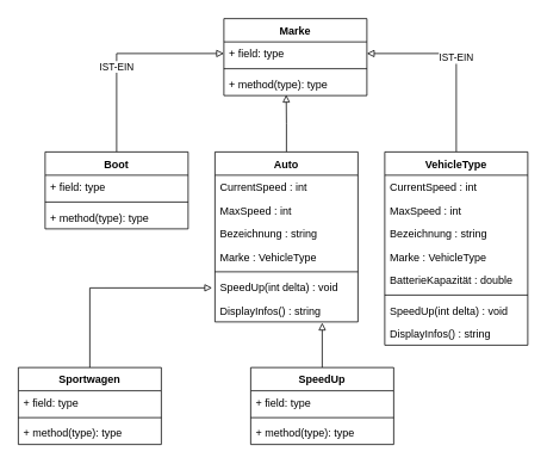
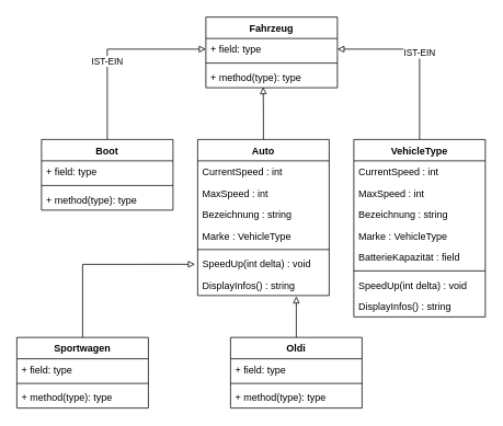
- <mxCell id="26" value="Marke" style="swimlane;fontStyle=1;align=center;verticalAlign=top;childLayout=stackLayout;horizontal=1;startSize=26;horizontalStack=0;resizeParent=1;resizeParentMax=0;resizeLast=0;collapsible=1;marginBottom=0;" vertex="1" parent="1"><mxGeometry x="250" y="20" width="160" height="86" as="geometry" /></mxCell>
+ <mxCell id="26" value="Fahrzeug" style="swimlane;fontStyle=1;align=center;verticalAlign=top;childLayout=stackLayout;horizontal=1;startSize=26;horizontalStack=0;resizeParent=1;resizeParentMax=0;resizeLast=0;collapsible=1;marginBottom=0;" vertex="1" parent="1"><mxGeometry x="250" y="20" width="160" height="86" as="geometry" /></mxCell>
- <mxCell id="17" value="BatterieKapazität : double" style="text;strokeColor=none;fillColor=none;align=left;verticalAlign=top;spacingLeft=4;spacingRight=4;overflow=hidden;rotatable=0;points=[[0,0.5],[1,0.5]];portConstraint=eastwest;" vertex="1" parent="12"><mxGeometry y="130" width="160" height="26" as="geometry" /></mxCell>
+ <mxCell id="17" value="BatterieKapazität : field" style="text;strokeColor=none;fillColor=none;align=left;verticalAlign=top;spacingLeft=4;spacingRight=4;overflow=hidden;rotatable=0;points=[[0,0.5],[1,0.5]];portConstraint=eastwest;" vertex="1" parent="12"><mxGeometry y="130" width="160" height="26" as="geometry" /></mxCell>
- <mxCell id="36" value="SpeedUp" style="swimlane;fontStyle=1;align=center;verticalAlign=top;childLayout=stackLayout;horizontal=1;startSize=26;horizontalStack=0;resizeParent=1;resizeParentMax=0;resizeLast=0;collapsible=1;marginBottom=0;" vertex="1" parent="1"><mxGeometry x="280" y="410" width="160" height="86" as="geometry" /></mxCell>
+ <mxCell id="36" value="Oldi" style="swimlane;fontStyle=1;align=center;verticalAlign=top;childLayout=stackLayout;horizontal=1;startSize=26;horizontalStack=0;resizeParent=1;resizeParentMax=0;resizeLast=0;collapsible=1;marginBottom=0;" vertex="1" parent="1"><mxGeometry x="280" y="410" width="160" height="86" as="geometry" /></mxCell>
